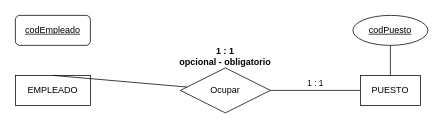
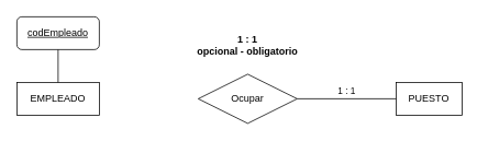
- <mxCell id="8" value="&lt;u&gt;codPuesto&lt;/u&gt;" style="ellipse;whiteSpace=wrap;html=1;align=center;" vertex="1" parent="1"><mxGeometry x="470" y="20" width="100" height="40" as="geometry" /></mxCell>
- <mxCell id="6" value="&lt;b&gt;1 : 1&lt;/b&gt;&lt;div&gt;&lt;b&gt;opcional - obligatorio&lt;/b&gt;&lt;/div&gt;" style="text;html=1;align=center;verticalAlign=middle;whiteSpace=wrap;rounded=0;" parent="1" vertex="1"><mxGeometry x="230" y="60" width="140" height="30" as="geometry" /></mxCell>
+ <mxCell id="6" value="&lt;b&gt;1 : 1&lt;/b&gt;&lt;div&gt;&lt;b&gt;opcional - obligatorio&lt;/b&gt;&lt;/div&gt;" style="text;html=1;align=center;verticalAlign=middle;whiteSpace=wrap;rounded=0;" parent="1" vertex="1"><mxGeometry x="230" y="40" width="140" height="30" as="geometry" /></mxCell>
- <mxCell id="10" value="" style="endArrow=none;html=1;rounded=0;exitX=0.5;exitY=0;exitDx=0;exitDy=0;entryX=0.5;entryY=1;entryDx=0;entryDy=0;" edge="1" parent="1" source="4" target="8"><mxGeometry width="50" height="50" relative="1" as="geometry"><mxPoint x="430" y="80" as="sourcePoint" /><mxPoint x="430" y="40" as="targetPoint" /></mxGeometry></mxCell>
- <mxCell id="9" value="" style="endArrow=none;html=1;rounded=0;exitX=0.5;exitY=0;exitDx=0;exitDy=0;" edge="1" parent="1" source="2" target="3"><mxGeometry width="50" height="50" relative="1" as="geometry"><mxPoint x="330" y="100" as="sourcePoint" /><mxPoint x="380" y="50" as="targetPoint" /></mxGeometry></mxCell>
+ <mxCell id="9" value="" style="endArrow=none;html=1;rounded=0;exitX=0.5;exitY=0;exitDx=0;exitDy=0;entryX=0.5;entryY=1;entryDx=0;entryDy=0;" edge="1" parent="1" source="2" target="7"><mxGeometry width="50" height="50" relative="1" as="geometry"><mxPoint x="330" y="100" as="sourcePoint" /><mxPoint x="380" y="50" as="targetPoint" /></mxGeometry></mxCell>
